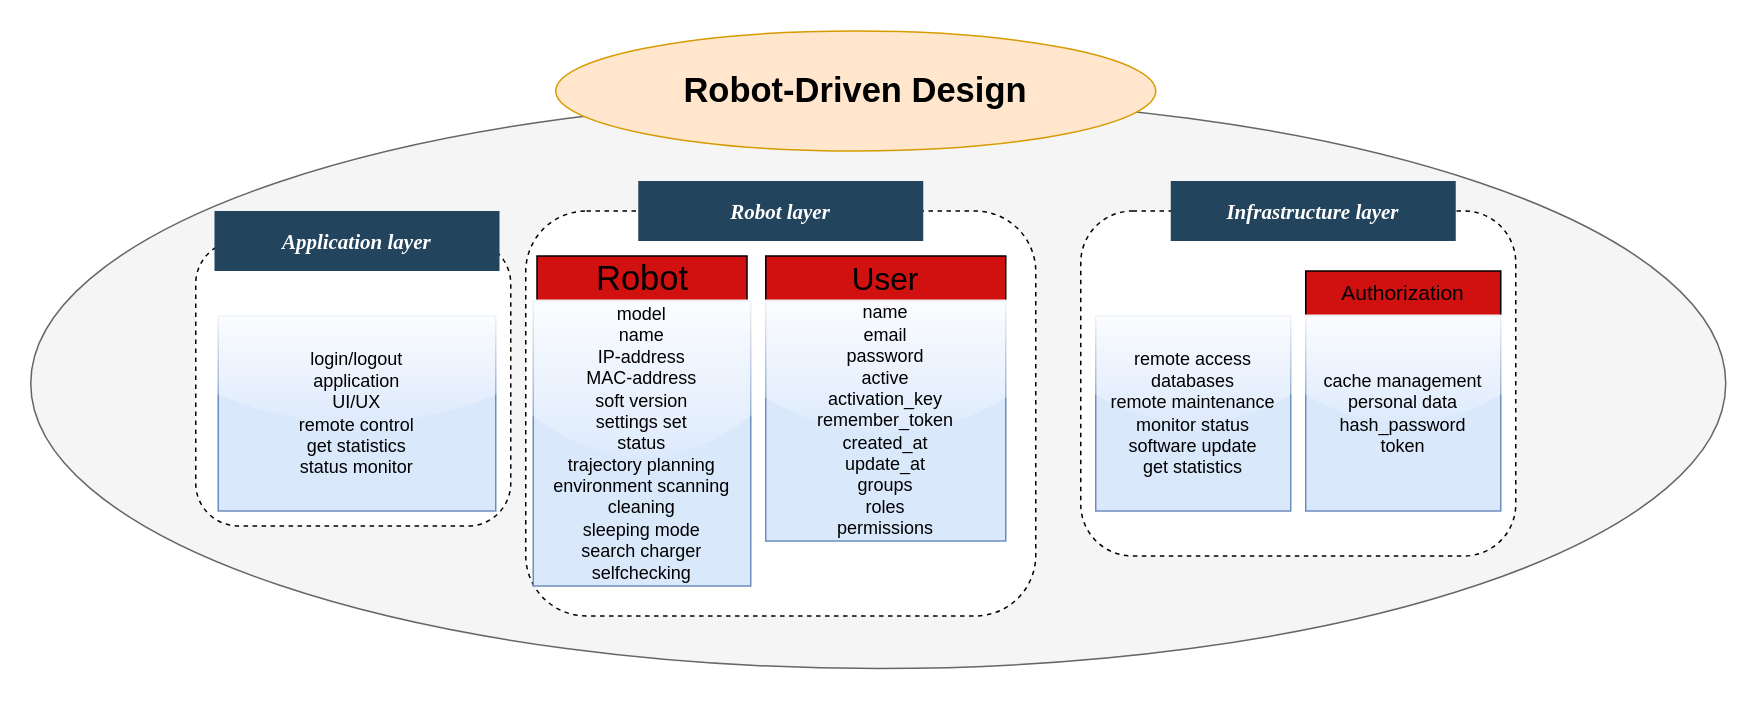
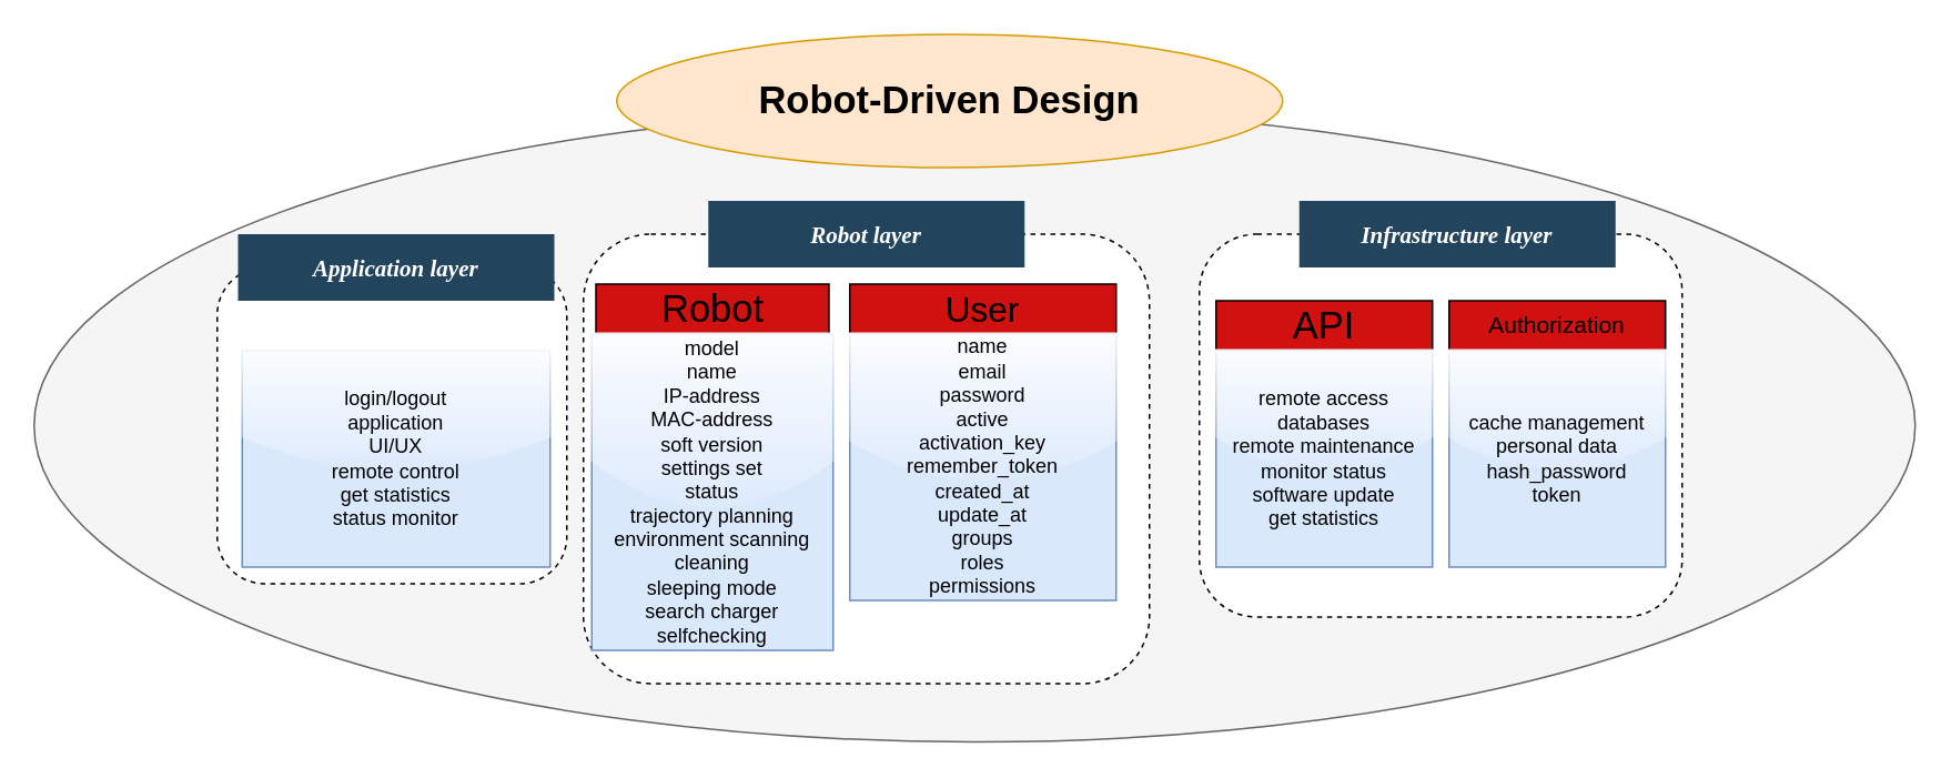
+ <mxCell id="15" value="&lt;font style=&quot;font-size: 23px;&quot;&gt;API&lt;/font&gt;" style="rounded=0;whiteSpace=wrap;html=1;fillColor=#d11010;" parent="1" vertex="1"><mxGeometry x="730" y="180" width="130" height="30" as="geometry" /></mxCell>
